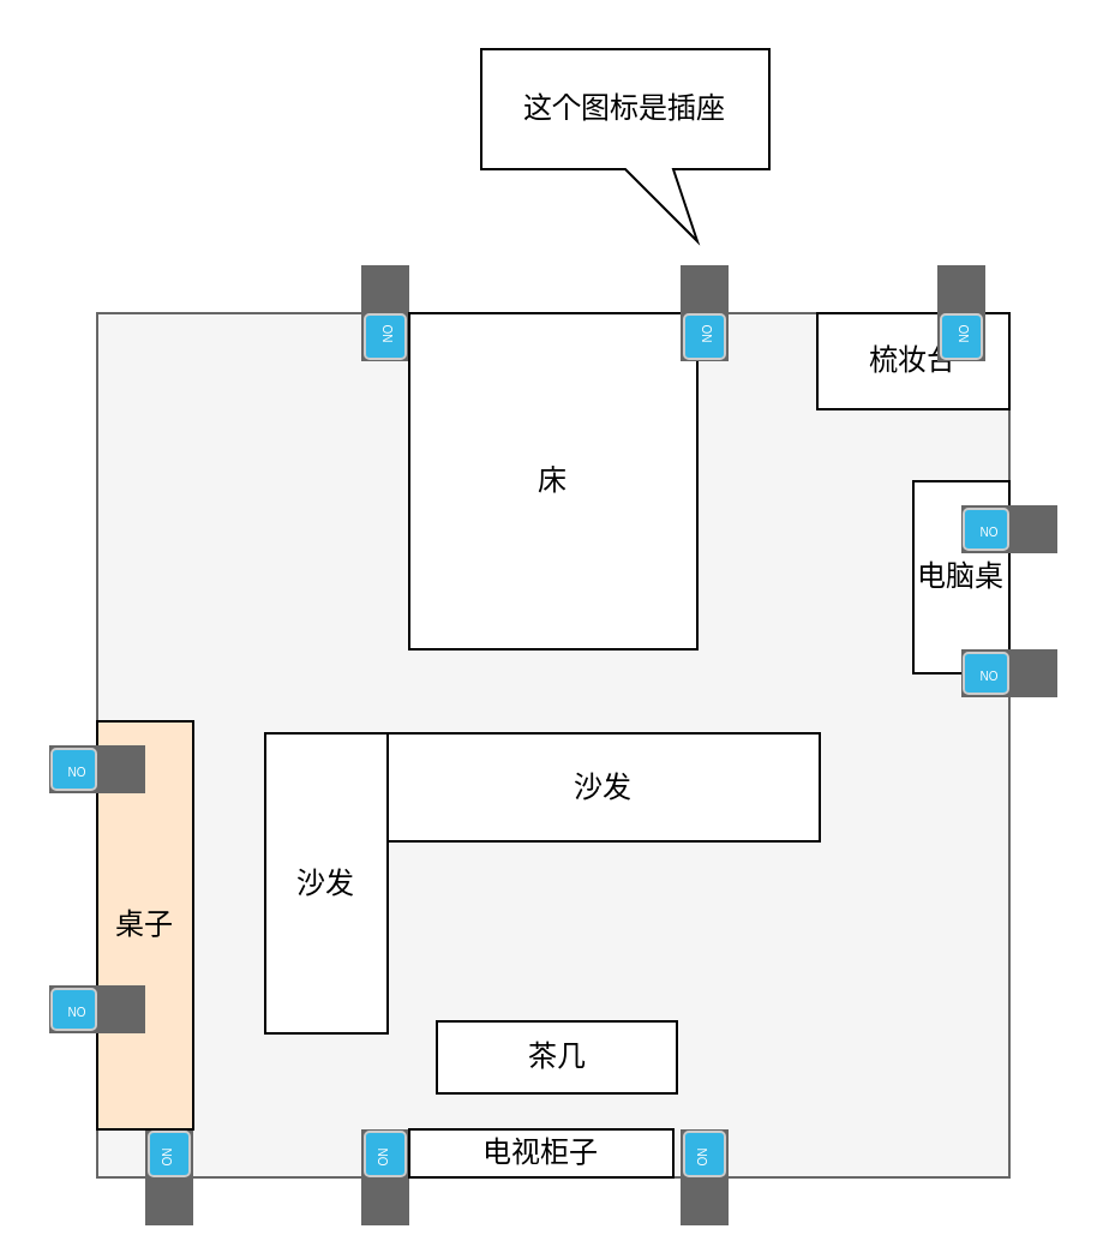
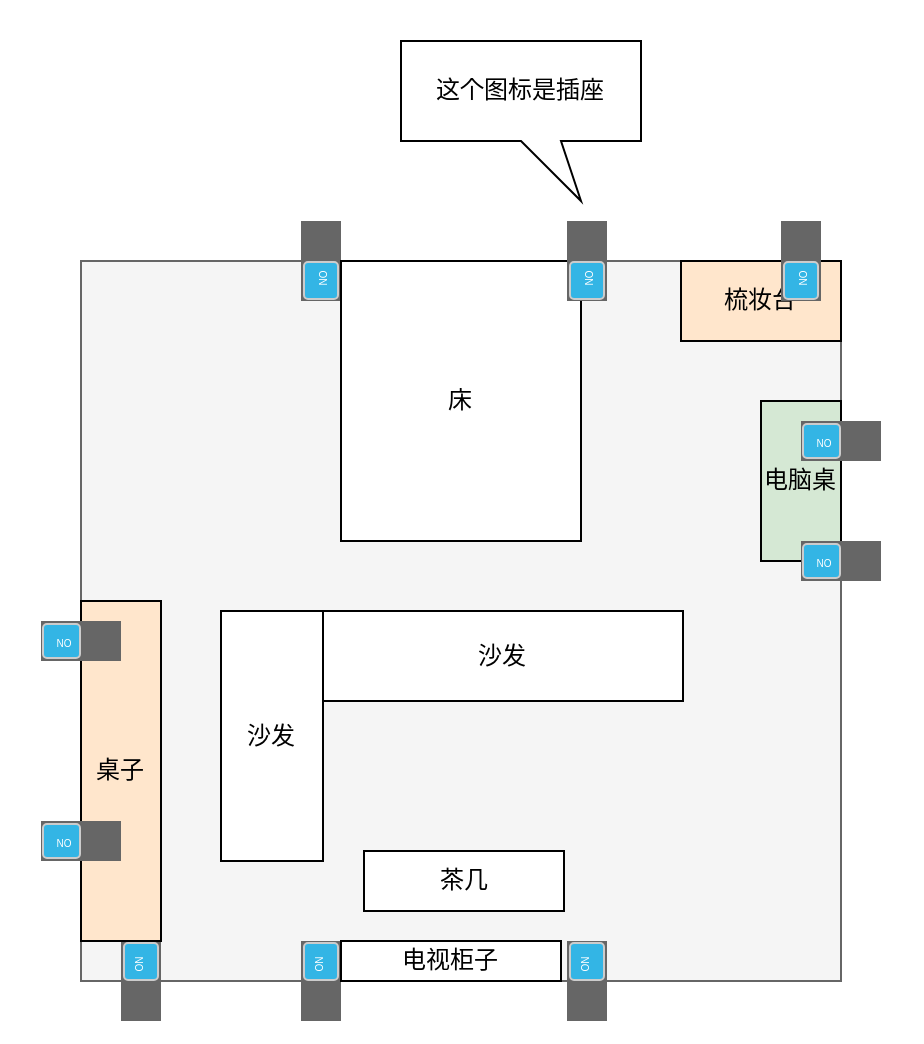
- <mxCell id="8" value="梳妆台" style="rounded=0;whiteSpace=wrap;html=1;" parent="1" vertex="1"><mxGeometry x="340" y="130" width="80" height="40" as="geometry" /></mxCell>
+ <mxCell id="8" value="梳妆台" style="rounded=0;whiteSpace=wrap;html=1;fillColor=#ffe6cc;" parent="1" vertex="1"><mxGeometry x="340" y="130" width="80" height="40" as="geometry" /></mxCell>
- <mxCell id="10" value="电脑桌" style="rounded=0;whiteSpace=wrap;html=1;" parent="1" vertex="1"><mxGeometry x="380" y="200" width="40" height="80" as="geometry" /></mxCell>
+ <mxCell id="10" value="电脑桌" style="rounded=0;whiteSpace=wrap;html=1;fillColor=#d5e8d4;" parent="1" vertex="1"><mxGeometry x="380" y="200" width="40" height="80" as="geometry" /></mxCell>
